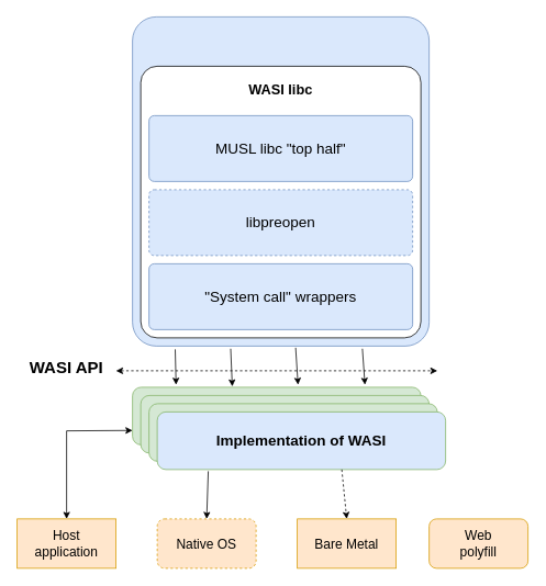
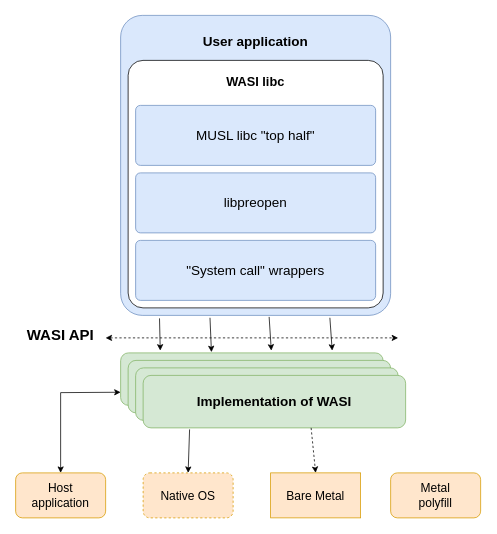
+ <mxCell id="7" value="&lt;b&gt;&lt;font style=&quot;font-size: 18px;&quot;&gt;User application&lt;/font&gt;&lt;/b&gt;" style="text;html=1;strokeColor=none;fillColor=none;align=center;verticalAlign=middle;whiteSpace=wrap;rounded=0;" vertex="1" parent="1"><mxGeometry x="260" y="40" width="160" height="30" as="geometry" /></mxCell>
- <mxCell id="5" value="&lt;font style=&quot;font-size: 18px;&quot;&gt;libpreopen&lt;/font&gt;" style="rounded=1;whiteSpace=wrap;html=1;fillColor=#dae8fc;strokeColor=#6c8ebf;arcSize=8;dashed=1;" vertex="1" parent="1"><mxGeometry x="180" y="230" width="320" height="80" as="geometry" /></mxCell>
+ <mxCell id="5" value="&lt;font style=&quot;font-size: 18px;&quot;&gt;libpreopen&lt;/font&gt;" style="rounded=1;whiteSpace=wrap;html=1;fillColor=#dae8fc;strokeColor=#6c8ebf;arcSize=8;" vertex="1" parent="1"><mxGeometry x="180" y="230" width="320" height="80" as="geometry" /></mxCell>
- <mxCell id="14" value="&lt;font style=&quot;font-size: 18px;&quot;&gt;&lt;b style=&quot;&quot;&gt;Implementation of WASI&lt;/b&gt;&lt;/font&gt;" style="rounded=1;whiteSpace=wrap;html=1;fillColor=#dae8fc;strokeColor=#82b366;" vertex="1" parent="1"><mxGeometry x="190" y="500" width="350" height="70" as="geometry" /></mxCell>
+ <mxCell id="14" value="&lt;font style=&quot;font-size: 18px;&quot;&gt;&lt;b style=&quot;&quot;&gt;Implementation of WASI&lt;/b&gt;&lt;/font&gt;" style="rounded=1;whiteSpace=wrap;html=1;fillColor=#d5e8d4;strokeColor=#82b366;" vertex="1" parent="1"><mxGeometry x="190" y="500" width="350" height="70" as="geometry" /></mxCell>
- <mxCell id="15" value="&lt;font style=&quot;font-size: 16px;&quot;&gt;Host&lt;br&gt;application&lt;/font&gt;" style="whiteSpace=wrap;html=1;fillColor=#ffe6cc;strokeColor=#d79b00;rounded=0;" vertex="1" parent="1"><mxGeometry x="20" y="630" width="120" height="60" as="geometry" /></mxCell>
+ <mxCell id="15" value="&lt;font style=&quot;font-size: 16px;&quot;&gt;Host&lt;br&gt;application&lt;/font&gt;" style="rounded=1;whiteSpace=wrap;html=1;fillColor=#ffe6cc;strokeColor=#d79b00;" vertex="1" parent="1"><mxGeometry x="20" y="630" width="120" height="60" as="geometry" /></mxCell>
- <mxCell id="18" value="&lt;span style=&quot;font-size: 16px;&quot;&gt;Web&lt;br&gt;polyfill&lt;br&gt;&lt;/span&gt;" style="rounded=1;whiteSpace=wrap;html=1;fillColor=#ffe6cc;strokeColor=#d79b00;" vertex="1" parent="1"><mxGeometry x="520" y="630" width="120" height="60" as="geometry" /></mxCell>
+ <mxCell id="18" value="&lt;span style=&quot;font-size: 16px;&quot;&gt;Metal&lt;br&gt;polyfill&lt;br&gt;&lt;/span&gt;" style="rounded=1;whiteSpace=wrap;html=1;fillColor=#ffe6cc;strokeColor=#d79b00;" vertex="1" parent="1"><mxGeometry x="520" y="630" width="120" height="60" as="geometry" /></mxCell>
